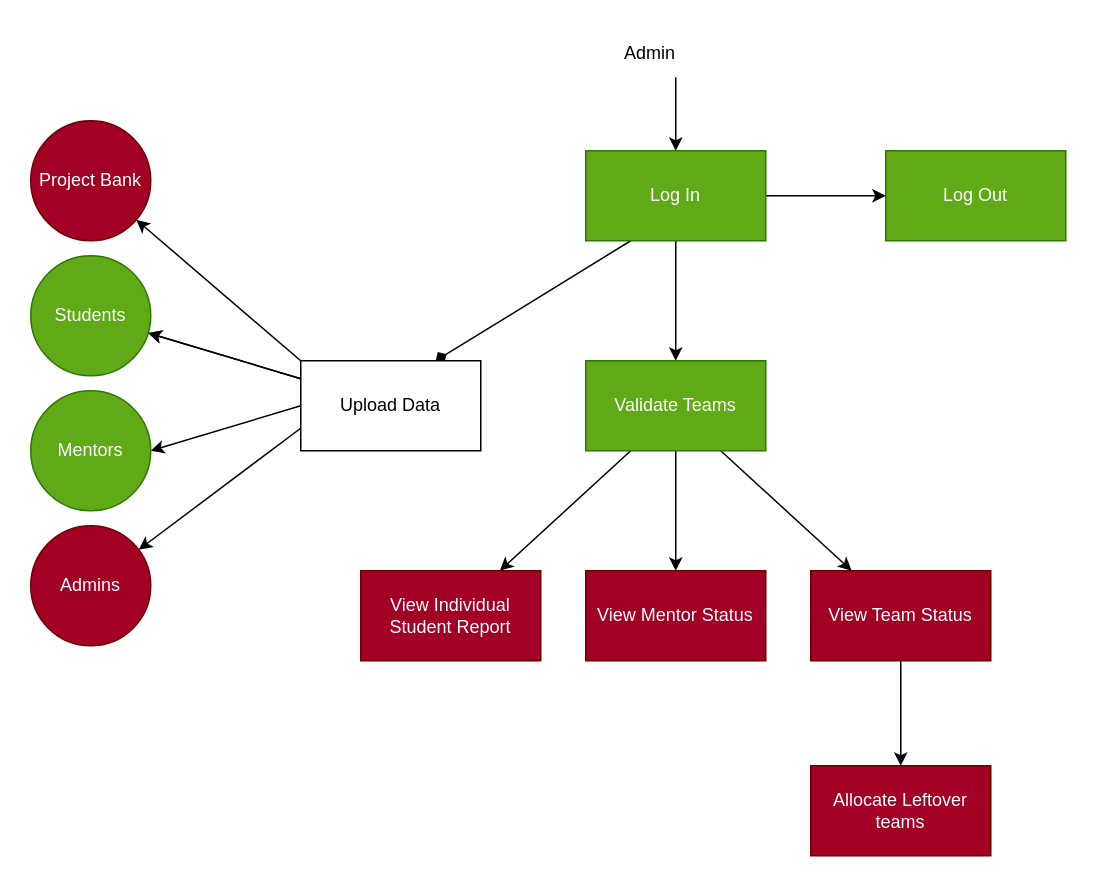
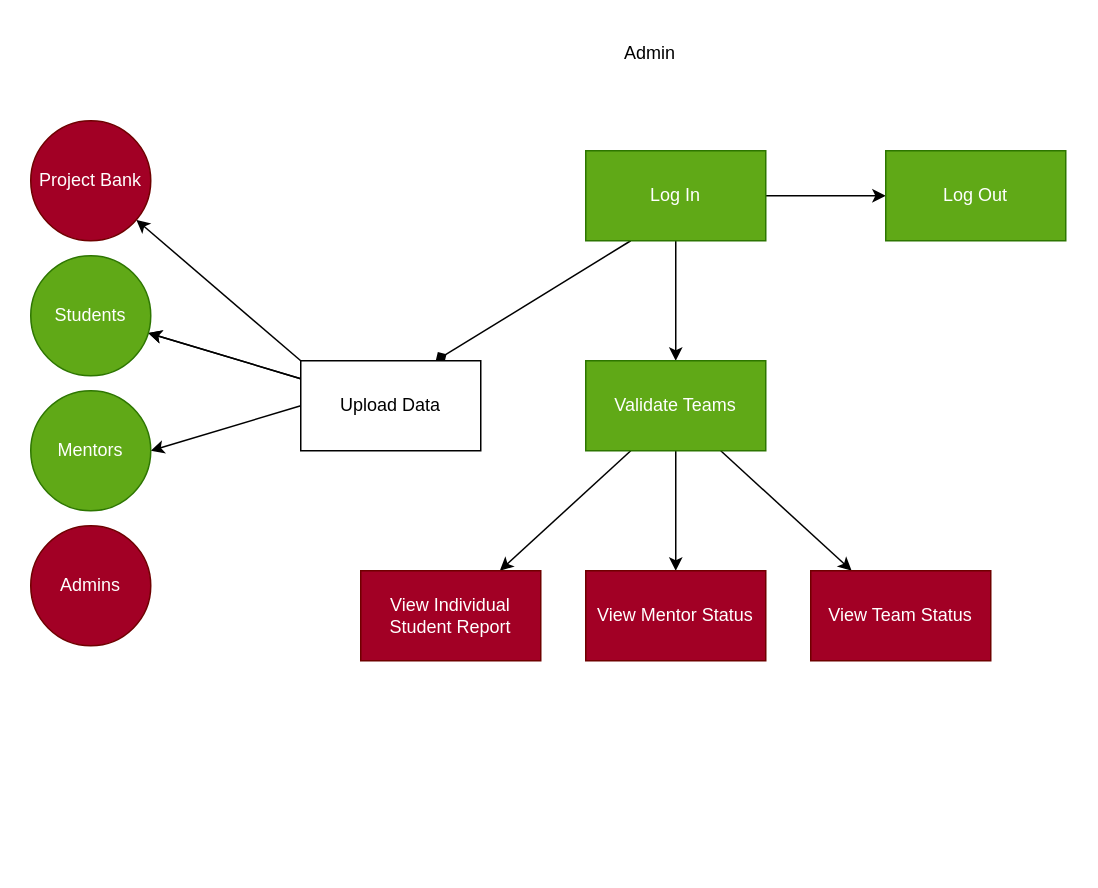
- <mxCell id="7" value="" style="endArrow=classic;html=1;entryX=0.5;entryY=0;entryDx=0;entryDy=0;exitX=0.5;exitY=1.033;exitDx=0;exitDy=0;exitPerimeter=0;" edge="1" parent="1" source="2" target="6"><mxGeometry width="50" height="50" relative="1" as="geometry"><mxPoint x="435" y="300" as="sourcePoint" /><mxPoint x="485" y="250" as="targetPoint" /></mxGeometry></mxCell>
- <mxCell id="18" style="edgeStyle=none;html=1;exitX=0;exitY=0.75;exitDx=0;exitDy=0;" edge="1" parent="1" source="20" target="23"><mxGeometry relative="1" as="geometry"><mxPoint x="110" y="380" as="targetPoint" /></mxGeometry></mxCell>
- <mxCell id="13" value="" style="edgeStyle=none;html=1;exitX=0.5;exitY=1;exitDx=0;exitDy=0;" edge="1" parent="1" source="25" target="27"><mxGeometry relative="1" as="geometry" /></mxCell>
- <mxCell id="27" value="Allocate Leftover teams" style="whiteSpace=wrap;html=1;fillColor=#a20025;strokeColor=#6F0000;fontColor=#ffffff;rounded=0;" vertex="1" parent="1"><mxGeometry x="540" y="510" width="120" height="60" as="geometry" /></mxCell>
